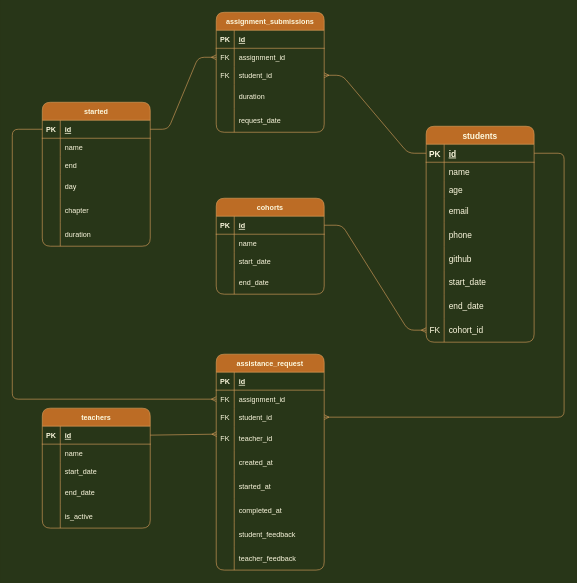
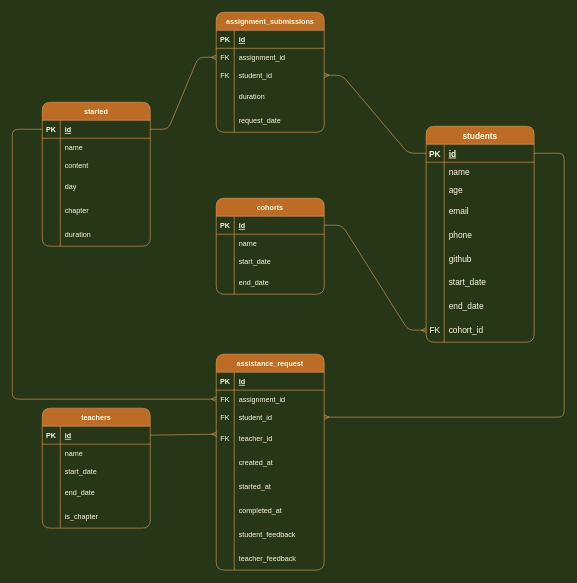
- <mxCell id="70" value="end" style="shape=partialRectangle;connectable=0;fillColor=none;top=0;left=0;bottom=0;right=0;align=left;spacingLeft=6;overflow=hidden;rounded=1;fontColor=#FEFAE0;strokeColor=#DDA15E;" vertex="1" parent="68"><mxGeometry x="30" width="150" height="30" as="geometry"><mxRectangle width="150" height="30" as="alternateBounds" /></mxGeometry></mxCell>
+ <mxCell id="70" value="content" style="shape=partialRectangle;connectable=0;fillColor=none;top=0;left=0;bottom=0;right=0;align=left;spacingLeft=6;overflow=hidden;rounded=1;fontColor=#FEFAE0;strokeColor=#DDA15E;" vertex="1" parent="68"><mxGeometry x="30" width="150" height="30" as="geometry"><mxRectangle width="150" height="30" as="alternateBounds" /></mxGeometry></mxCell>
- <mxCell id="96" value="is_active" style="shape=partialRectangle;connectable=0;fillColor=none;top=0;left=0;bottom=0;right=0;align=left;spacingLeft=6;overflow=hidden;rounded=1;fontColor=#FEFAE0;strokeColor=#DDA15E;" vertex="1" parent="94"><mxGeometry x="30" width="150" height="40" as="geometry"><mxRectangle width="150" height="40" as="alternateBounds" /></mxGeometry></mxCell>
+ <mxCell id="96" value="is_chapter" style="shape=partialRectangle;connectable=0;fillColor=none;top=0;left=0;bottom=0;right=0;align=left;spacingLeft=6;overflow=hidden;rounded=1;fontColor=#FEFAE0;strokeColor=#DDA15E;" vertex="1" parent="94"><mxGeometry x="30" width="150" height="40" as="geometry"><mxRectangle width="150" height="40" as="alternateBounds" /></mxGeometry></mxCell>
